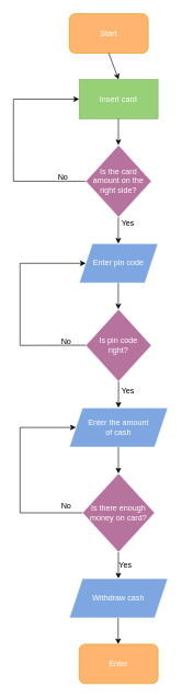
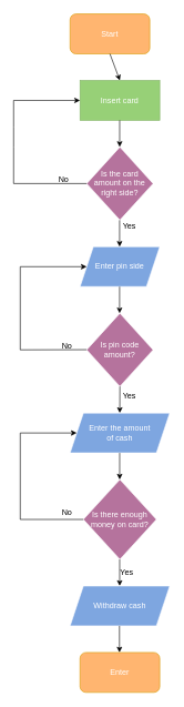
- <mxCell id="12" value="Enter pin code" style="shape=parallelogram;perimeter=parallelogramPerimeter;whiteSpace=wrap;html=1;fixedSize=1;labelBackgroundColor=none;fontSize=12;fontColor=#FFFFFF;strokeColor=#FFFFFF;fillColor=#7EA6E0;" parent="1" vertex="1"><mxGeometry x="120" y="370" width="120" height="60" as="geometry" /></mxCell>
+ <mxCell id="12" value="Enter pin side" style="shape=parallelogram;perimeter=parallelogramPerimeter;whiteSpace=wrap;html=1;fixedSize=1;labelBackgroundColor=none;fontSize=12;fontColor=#FFFFFF;strokeColor=#FFFFFF;fillColor=#7EA6E0;" parent="1" vertex="1"><mxGeometry x="120" y="370" width="120" height="60" as="geometry" /></mxCell>
- <mxCell id="11" value="&lt;font style=&quot;font-size: 12px&quot;&gt;Is pin code &lt;br&gt;right?&lt;/font&gt;" style="rhombus;whiteSpace=wrap;html=1;fontColor=#FFFFFF;fillColor=#B5739D;strokeColor=#FFFFFF;" parent="1" vertex="1"><mxGeometry x="130" y="470" width="100" height="110" as="geometry" /></mxCell>
+ <mxCell id="11" value="&lt;font style=&quot;font-size: 12px&quot;&gt;Is pin code &lt;br&gt;amount?&lt;/font&gt;" style="rhombus;whiteSpace=wrap;html=1;fontColor=#FFFFFF;fillColor=#B5739D;strokeColor=#FFFFFF;" parent="1" vertex="1"><mxGeometry x="130" y="470" width="100" height="110" as="geometry" /></mxCell>
